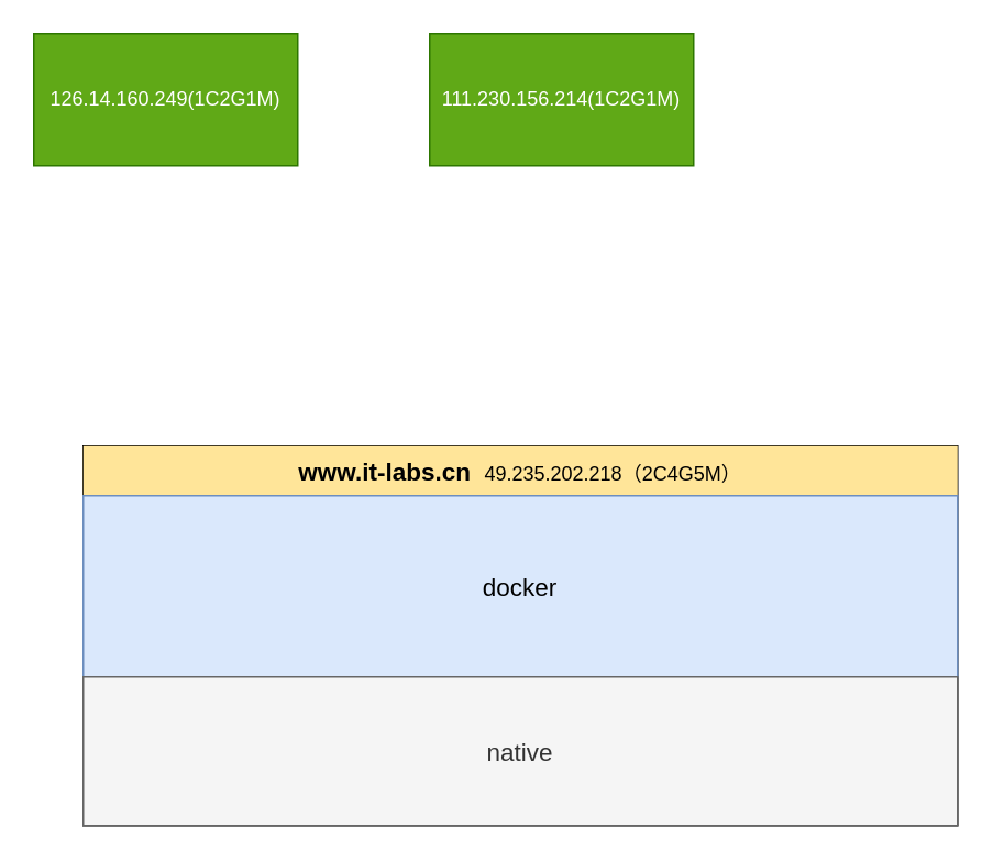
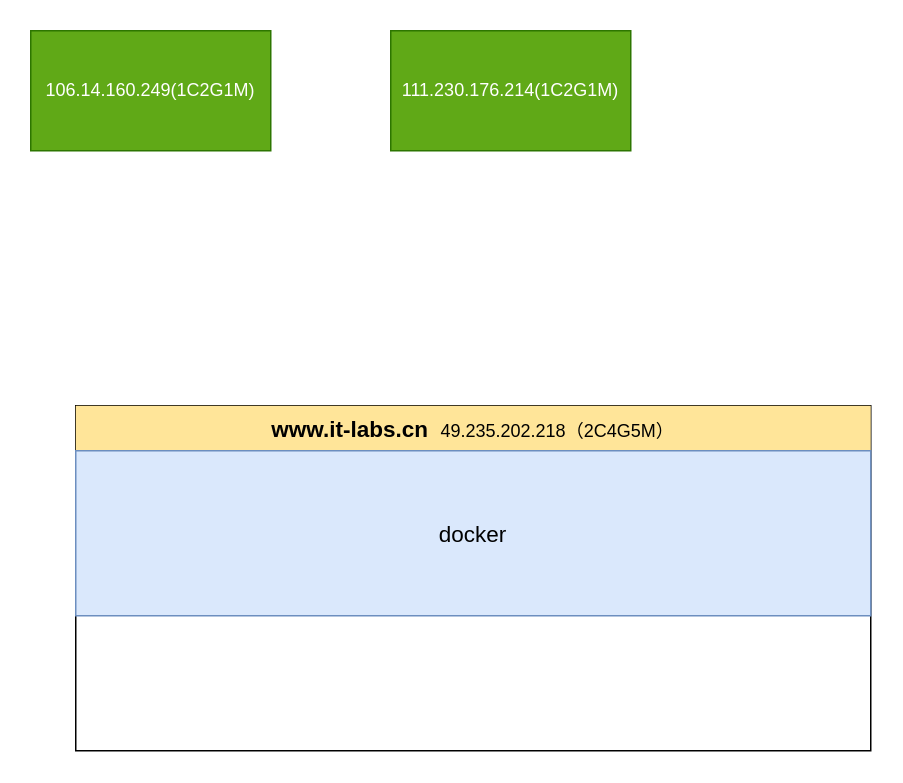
- <mxCell id="2" value="126.14.160.249(1C2G1M)" style="rounded=0;whiteSpace=wrap;html=1;fillColor=#60a917;strokeColor=#2D7600;fontColor=#ffffff;" parent="1" vertex="1"><mxGeometry x="20" y="20" width="160" height="80" as="geometry" /></mxCell>
+ <mxCell id="2" value="106.14.160.249(1C2G1M)" style="rounded=0;whiteSpace=wrap;html=1;fillColor=#60a917;strokeColor=#2D7600;fontColor=#ffffff;" parent="1" vertex="1"><mxGeometry x="20" y="20" width="160" height="80" as="geometry" /></mxCell>
- <mxCell id="3" value="111.230.156.214(1C2G1M)" style="rounded=0;whiteSpace=wrap;html=1;fillColor=#60a917;strokeColor=#2D7600;fontColor=#ffffff;" parent="1" vertex="1"><mxGeometry x="260" y="20" width="160" height="80" as="geometry" /></mxCell>
+ <mxCell id="3" value="111.230.176.214(1C2G1M)" style="rounded=0;whiteSpace=wrap;html=1;fillColor=#60a917;strokeColor=#2D7600;fontColor=#ffffff;" parent="1" vertex="1"><mxGeometry x="260" y="20" width="160" height="80" as="geometry" /></mxCell>
- <mxCell id="7" value="native" style="rounded=0;whiteSpace=wrap;html=1;fillColor=#f5f5f5;fontSize=15;strokeColor=#666666;fontColor=#333333;" vertex="1" parent="1"><mxGeometry x="50" y="410" width="530" height="90" as="geometry" /></mxCell>
